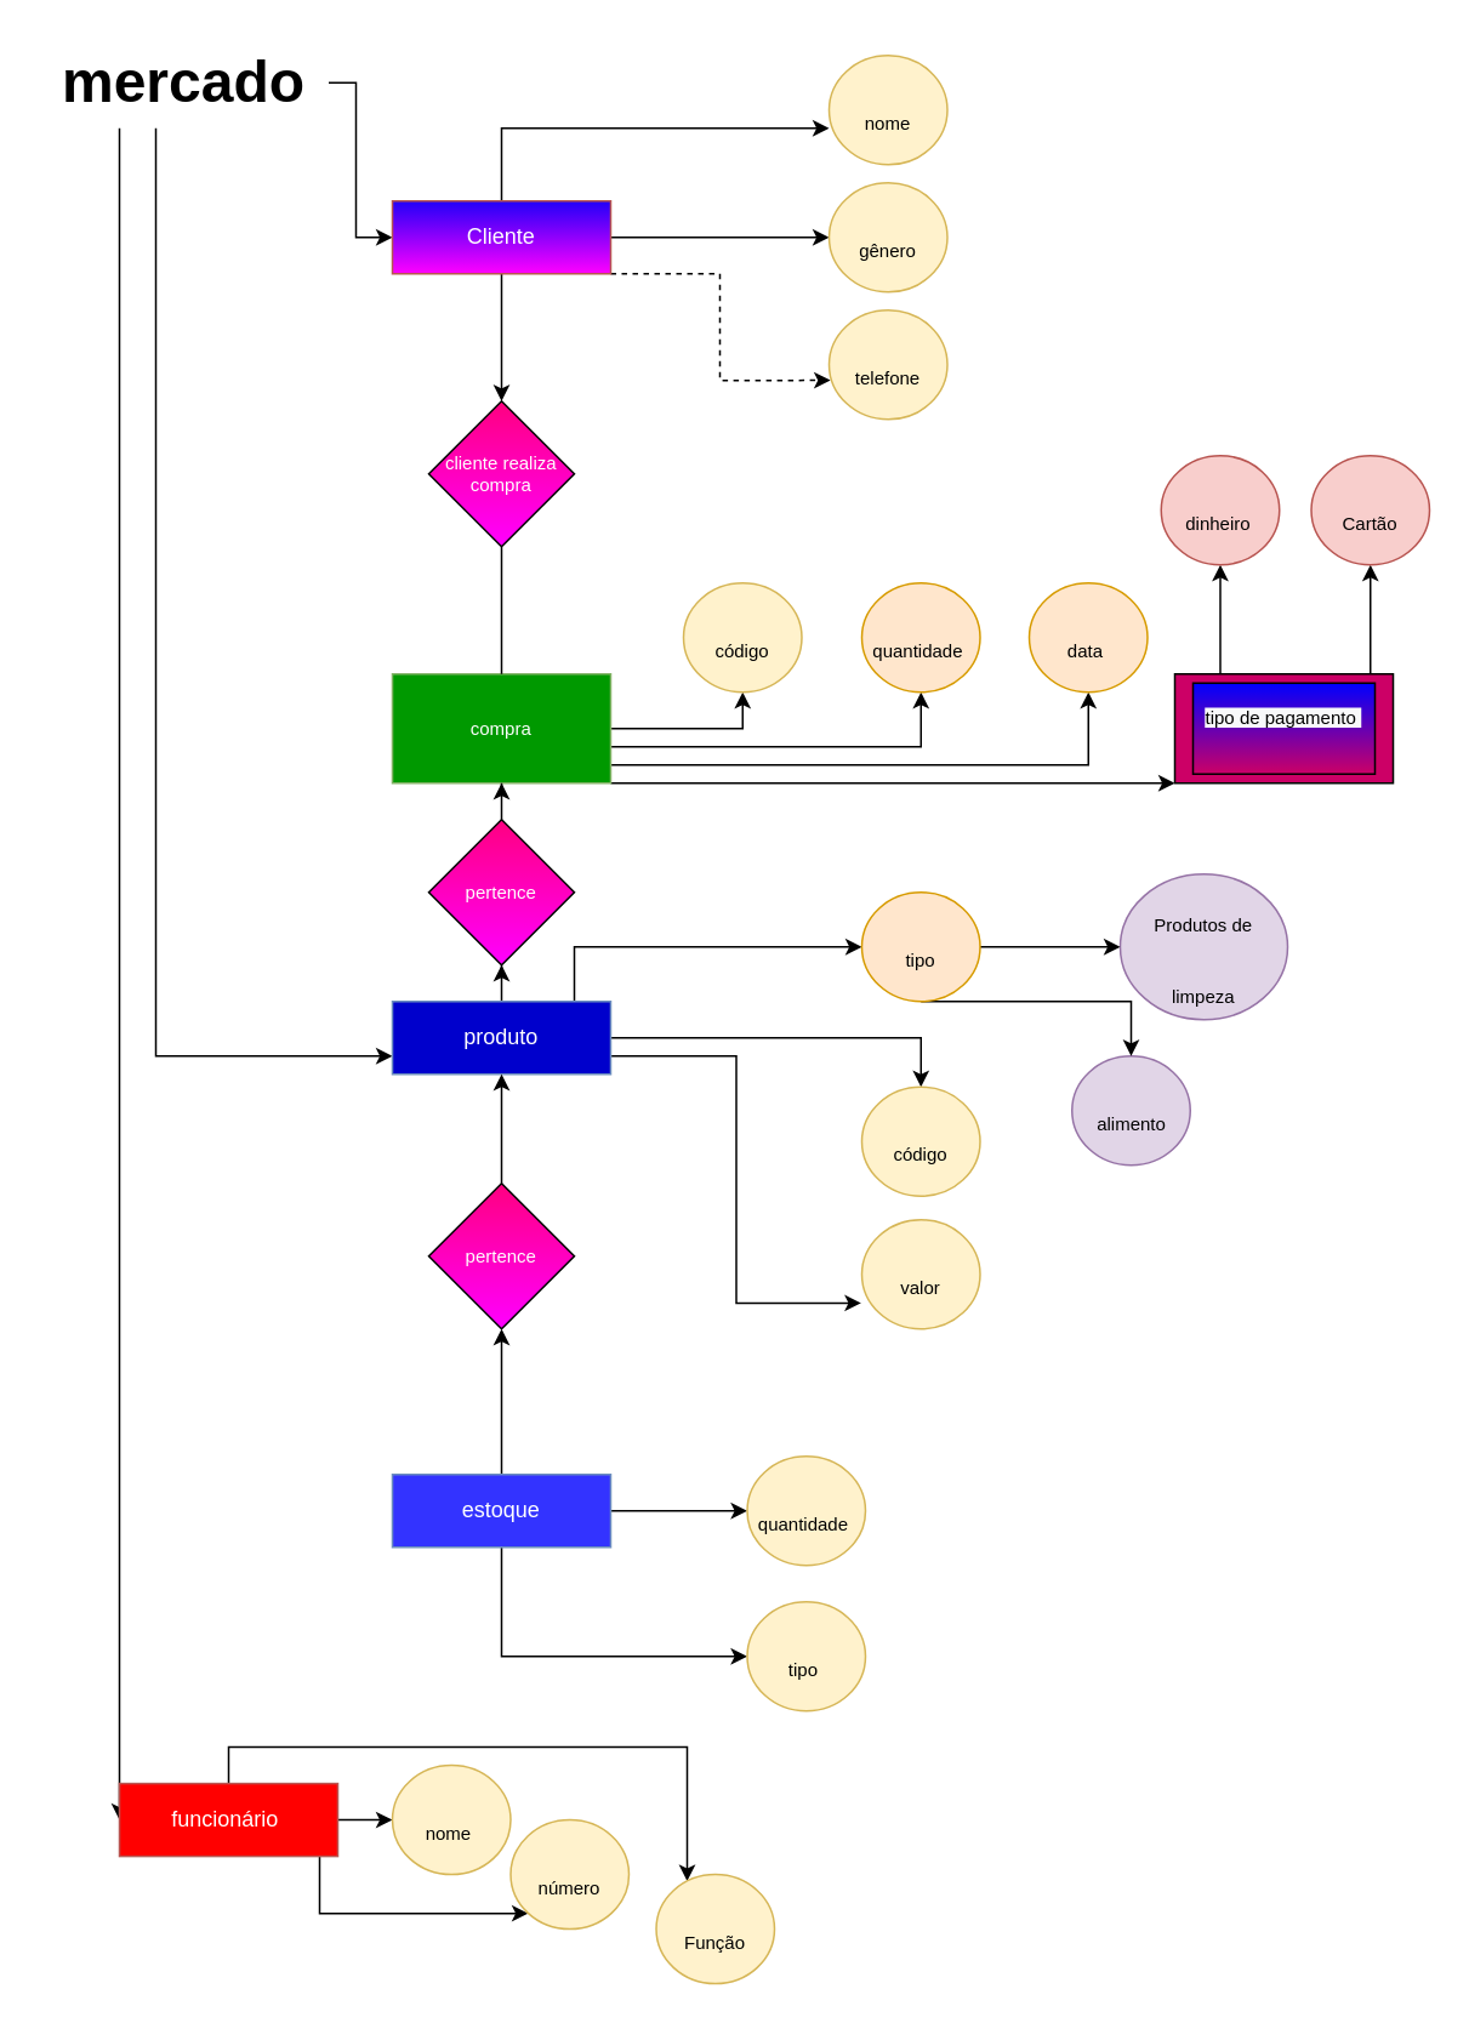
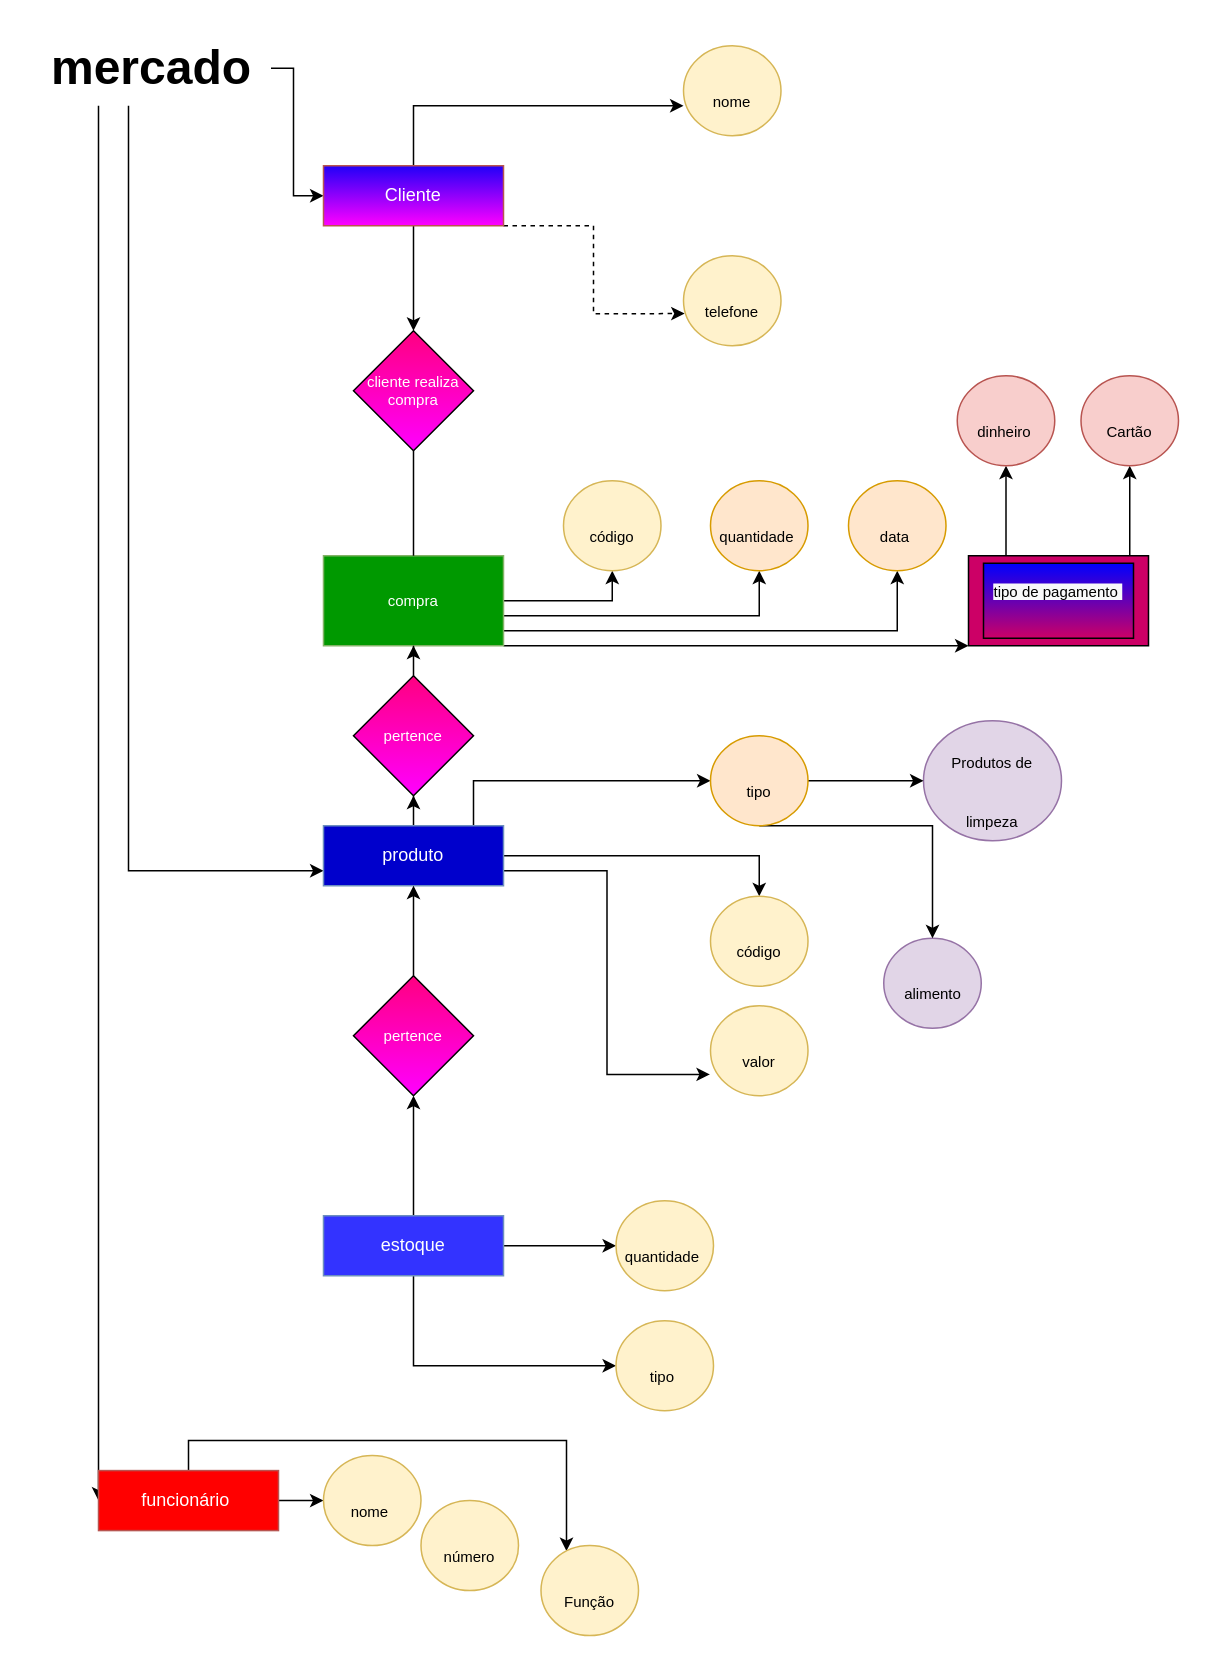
- <mxCell id="7" style="edgeStyle=orthogonalEdgeStyle;rounded=0;orthogonalLoop=1;jettySize=auto;html=1;fontSize=10;" edge="1" parent="1" source="10" target="17"><mxGeometry relative="1" as="geometry" /></mxCell>
- <mxCell id="17" value="&lt;font size=&quot;1&quot;&gt;gênero&lt;/font&gt;" style="ellipse;whiteSpace=wrap;html=1;fontSize=32;fillColor=#fff2cc;strokeColor=#d6b656;" vertex="1" parent="1"><mxGeometry x="455" y="100" width="65" height="60" as="geometry" /></mxCell>
- <mxCell id="21" value="&lt;font size=&quot;1&quot;&gt;alimento&lt;/font&gt;" style="ellipse;whiteSpace=wrap;html=1;fontSize=32;fillColor=#e1d5e7;strokeColor=#9673a6;" vertex="1" parent="1"><mxGeometry x="588.5" y="580" width="65" height="60" as="geometry" /></mxCell>
+ <mxCell id="21" value="&lt;font size=&quot;1&quot;&gt;alimento&lt;/font&gt;" style="ellipse;whiteSpace=wrap;html=1;fontSize=32;fillColor=#e1d5e7;strokeColor=#9673a6;" vertex="1" parent="1"><mxGeometry x="588.5" y="625" width="65" height="60" as="geometry" /></mxCell>
- <mxCell id="38" style="edgeStyle=orthogonalEdgeStyle;rounded=0;orthogonalLoop=1;jettySize=auto;html=1;entryX=0;entryY=1;entryDx=0;entryDy=0;fontSize=10;" edge="1" parent="1" source="40" target="42"><mxGeometry relative="1" as="geometry"><Array as="points"><mxPoint x="175" y="1050.89" /></Array></mxGeometry></mxCell>
